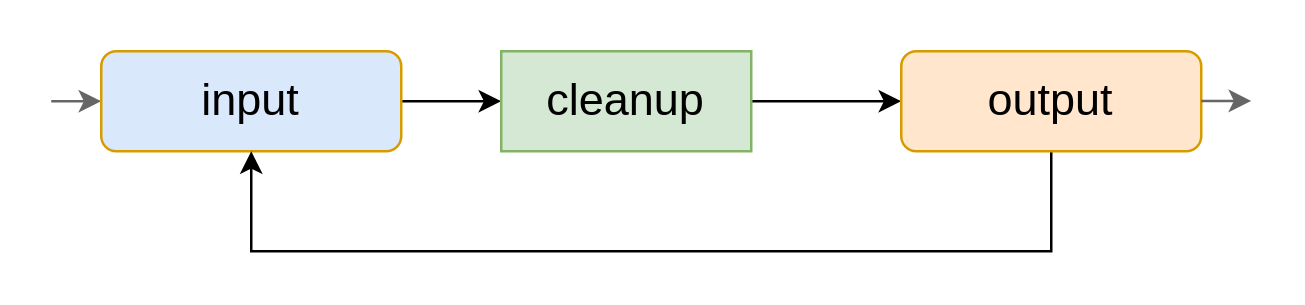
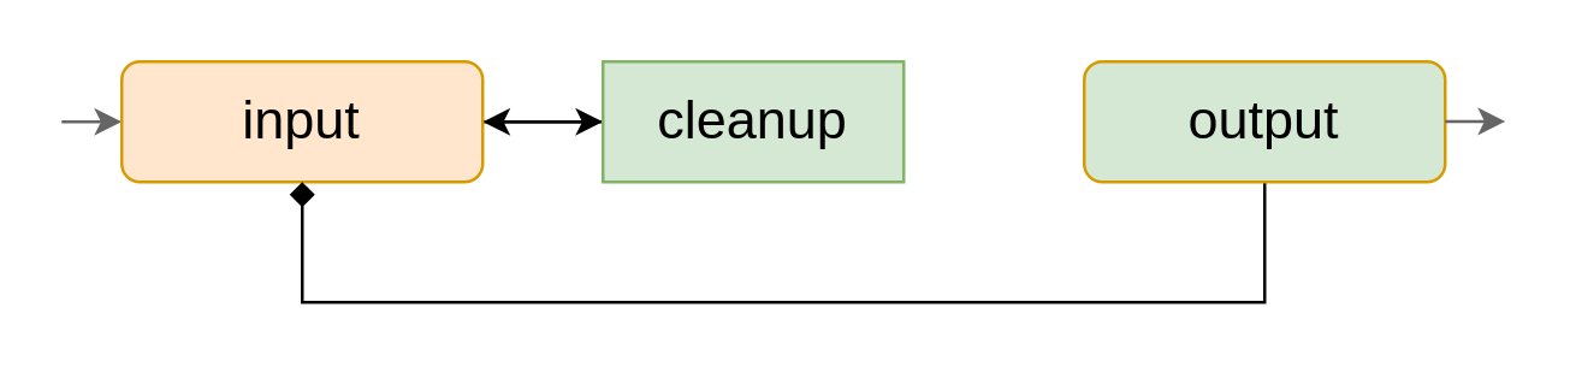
- <mxCell id="6" value="input" style="rounded=1;whiteSpace=wrap;html=1;fontSize=18;fillColor=#dae8fc;strokeColor=#d79b00;" vertex="1" parent="1"><mxGeometry x="40" y="20" width="120" height="40" as="geometry" /></mxCell>
+ <mxCell id="6" value="input" style="rounded=1;whiteSpace=wrap;html=1;fontSize=18;fillColor=#ffe6cc;strokeColor=#d79b00;" vertex="1" parent="1"><mxGeometry x="40" y="20" width="120" height="40" as="geometry" /></mxCell>
- <mxCell id="3" style="edgeStyle=none;rounded=0;orthogonalLoop=1;jettySize=auto;html=1;entryX=0;entryY=0.5;entryDx=0;entryDy=0;fontSize=18;exitX=1;exitY=0.5;exitDx=0;exitDy=0;" edge="1" parent="1" source="4" target="8"><mxGeometry relative="1" as="geometry"><mxPoint x="400" y="40" as="targetPoint" /></mxGeometry></mxCell>
+ <mxCell id="3" style="edgeStyle=none;rounded=0;orthogonalLoop=1;jettySize=auto;html=1;fontSize=18;exitX=1;exitY=0.5;exitDx=0;exitDy=0;" edge="1" parent="1" source="4" target="6"><mxGeometry relative="1" as="geometry"><mxPoint x="400" y="40" as="targetPoint" /></mxGeometry></mxCell>
- <mxCell id="8" value="output" style="rounded=1;whiteSpace=wrap;html=1;fontSize=18;fillColor=#ffe6cc;strokeColor=#d79b00;" vertex="1" parent="1"><mxGeometry x="360" y="20" width="120" height="40" as="geometry" /></mxCell>
+ <mxCell id="8" value="output" style="rounded=1;whiteSpace=wrap;html=1;fontSize=18;fillColor=#d5e8d4;strokeColor=#d79b00;" vertex="1" parent="1"><mxGeometry x="360" y="20" width="120" height="40" as="geometry" /></mxCell>
- <mxCell id="7" style="edgeStyle=orthogonalEdgeStyle;rounded=0;orthogonalLoop=1;jettySize=auto;html=1;entryX=0.5;entryY=1;entryDx=0;entryDy=0;fontSize=10;fontColor=#808080;endArrow=classic;endFill=1;startArrow=none;startFill=0;exitX=0.5;exitY=1;exitDx=0;exitDy=0;" edge="1" parent="1" source="8" target="6"><mxGeometry relative="1" as="geometry"><Array as="points"><mxPoint x="420" y="100" /><mxPoint x="100" y="100" /></Array></mxGeometry></mxCell>
+ <mxCell id="7" style="edgeStyle=orthogonalEdgeStyle;rounded=0;orthogonalLoop=1;jettySize=auto;html=1;entryX=0.5;entryY=1;entryDx=0;entryDy=0;fontSize=10;fontColor=#808080;endArrow=diamond;endFill=1;startArrow=none;startFill=0;exitX=0.5;exitY=1;exitDx=0;exitDy=0;" edge="1" parent="1" source="8" target="6"><mxGeometry relative="1" as="geometry"><Array as="points"><mxPoint x="420" y="100" /><mxPoint x="100" y="100" /></Array></mxGeometry></mxCell>
